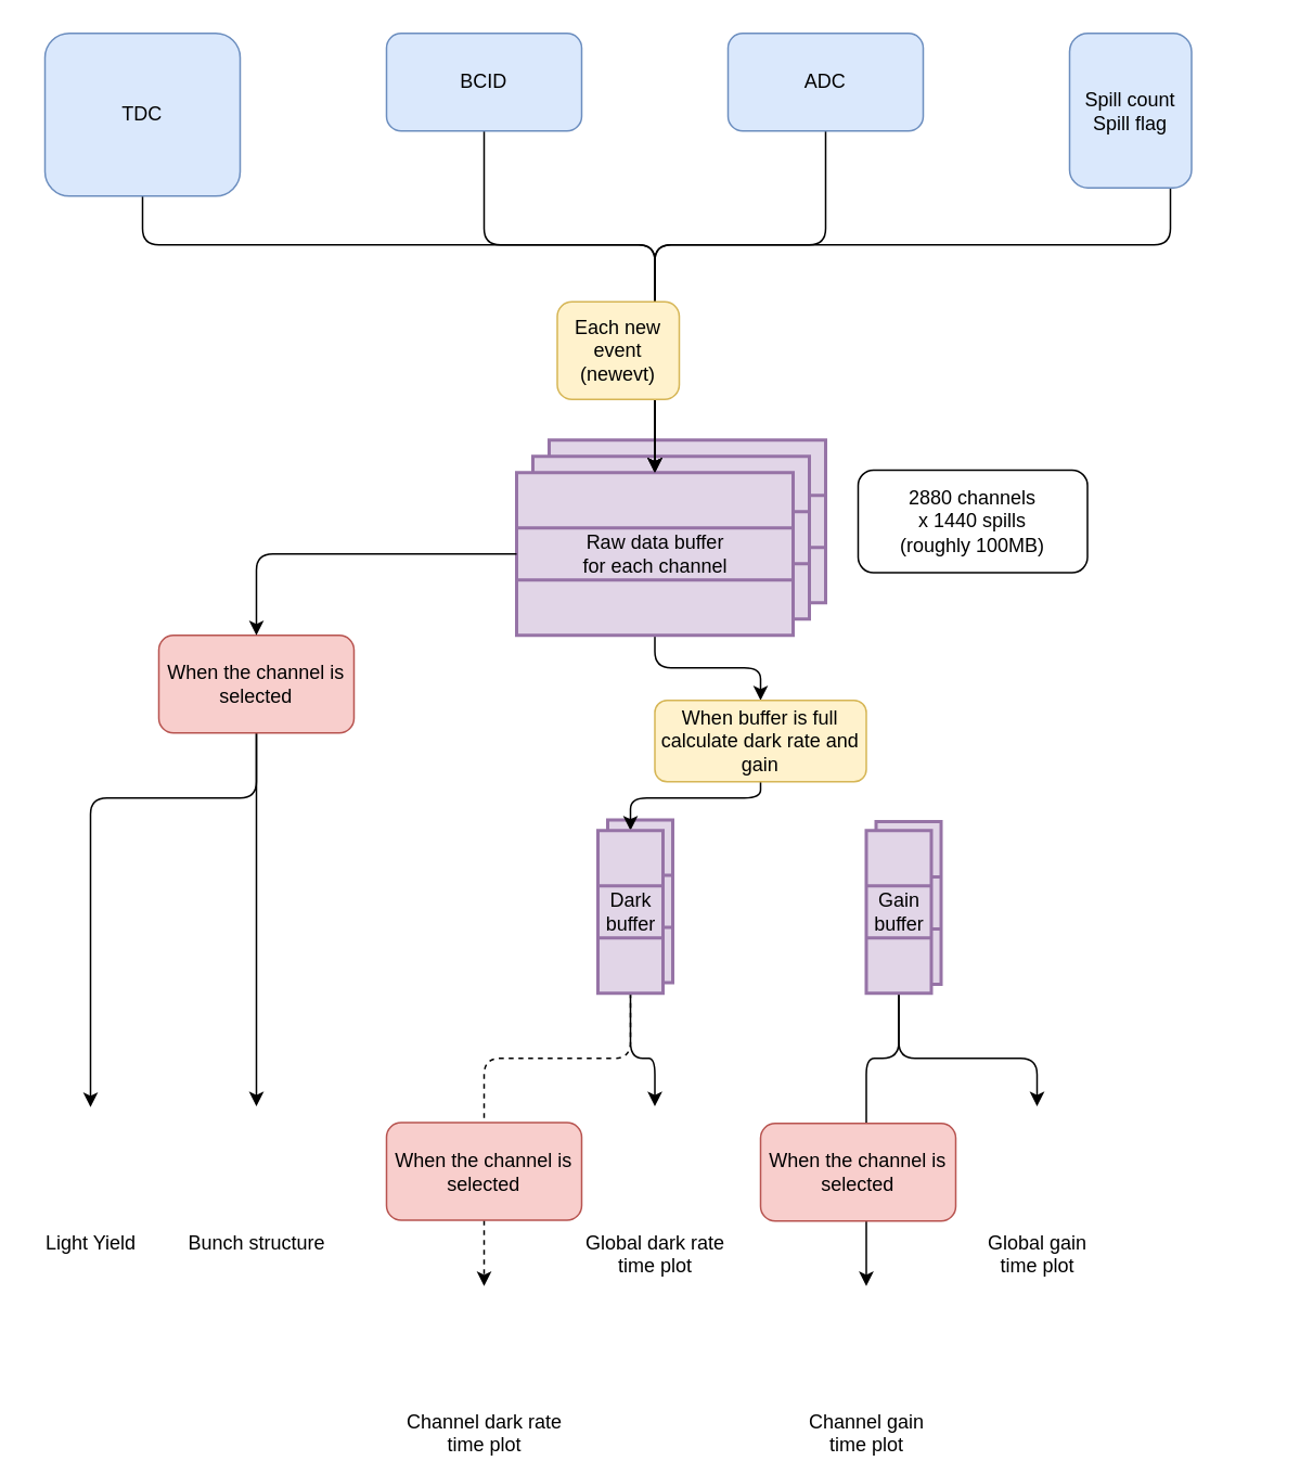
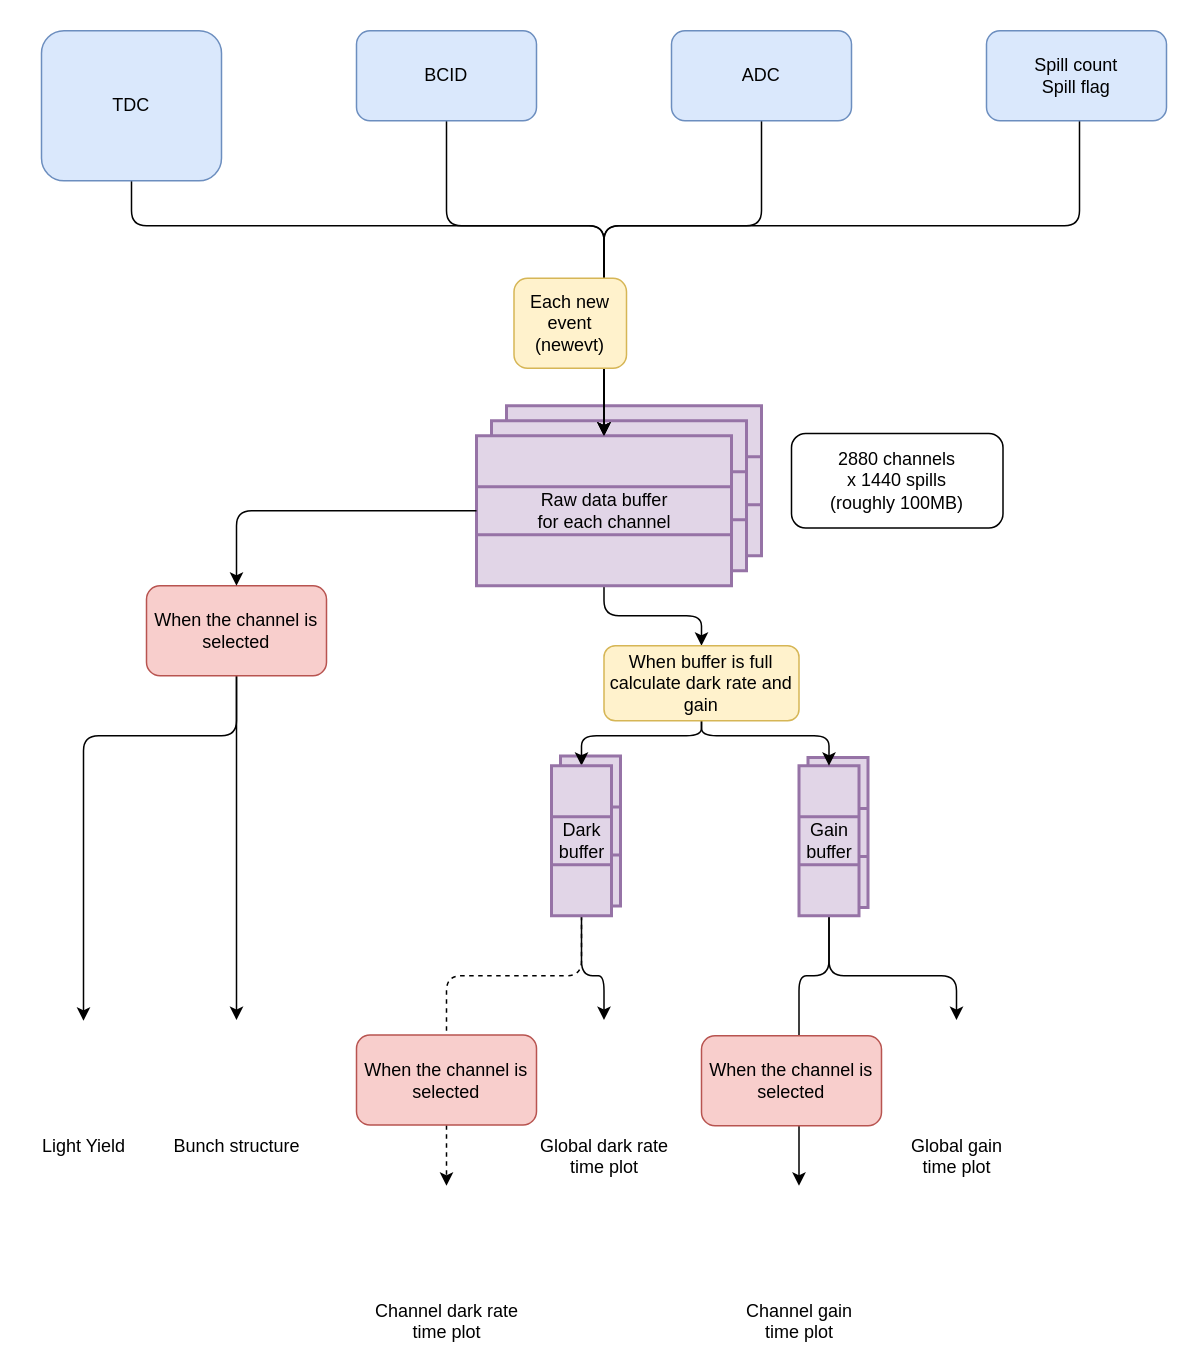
- <mxCell id="34" value="Spill count&lt;br&gt;Spill flag" style="rounded=1;whiteSpace=wrap;html=1;fillColor=#dae8fc;strokeColor=#6c8ebf;" vertex="1" parent="1"><mxGeometry x="657" y="20" width="75" height="95" as="geometry" /></mxCell>
+ <mxCell id="34" value="Spill count&lt;br&gt;Spill flag" style="rounded=1;whiteSpace=wrap;html=1;fillColor=#dae8fc;strokeColor=#6c8ebf;" vertex="1" parent="1"><mxGeometry x="657" y="20" width="120" height="60" as="geometry" /></mxCell>
+ <mxCell id="17" style="edgeStyle=orthogonalEdgeStyle;rounded=1;orthogonalLoop=1;jettySize=auto;html=1;" edge="1" parent="1" source="19" target="16"><mxGeometry relative="1" as="geometry"><Array as="points"><mxPoint x="467" y="490" /><mxPoint x="552" y="490" /></Array></mxGeometry></mxCell>
